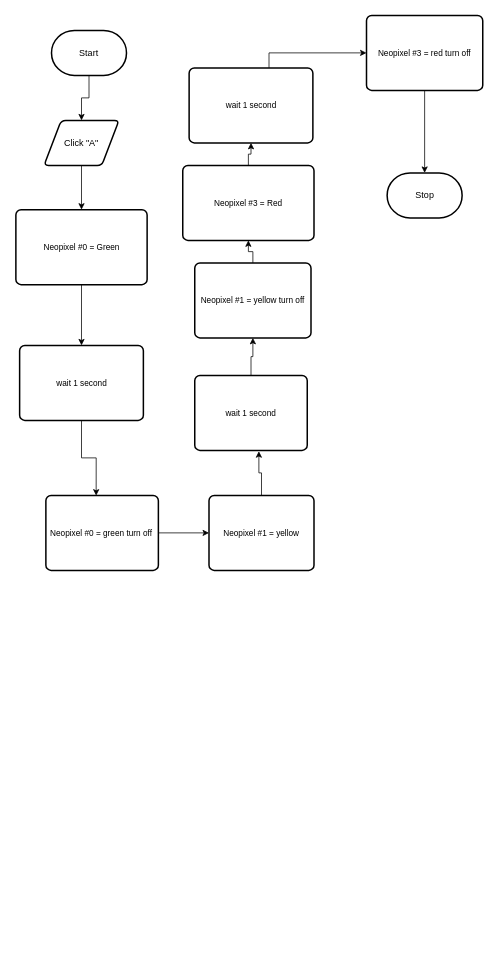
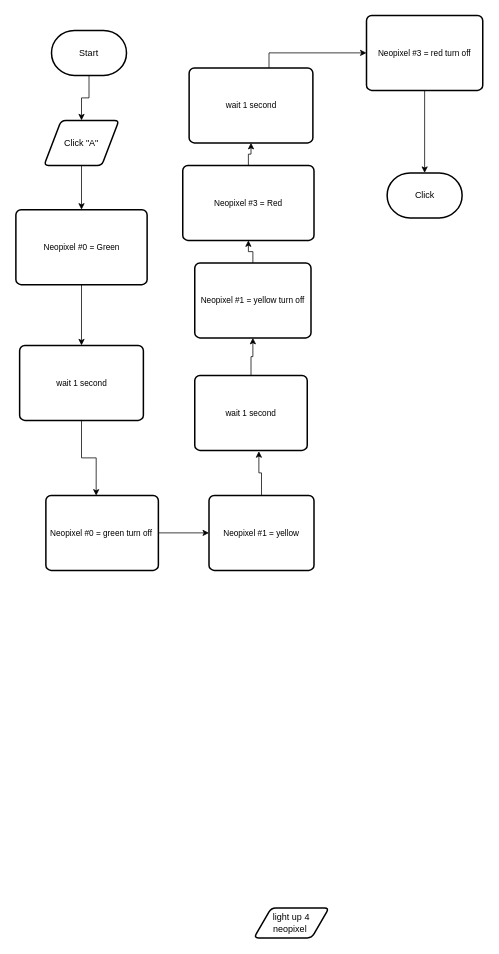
- <mxCell id="5" value="Stop" style="strokeWidth=2;html=1;shape=mxgraph.flowchart.terminator;whiteSpace=wrap;" vertex="1" parent="1"><mxGeometry x="515.5" y="230" width="100" height="60" as="geometry" /></mxCell>
+ <mxCell id="5" value="Click" style="strokeWidth=2;html=1;shape=mxgraph.flowchart.terminator;whiteSpace=wrap;" vertex="1" parent="1"><mxGeometry x="515.5" y="230" width="100" height="60" as="geometry" /></mxCell>
+ <mxCell id="2" value="light up 4 neopixel&amp;nbsp;" style="shape=parallelogram;html=1;strokeWidth=2;perimeter=parallelogramPerimeter;whiteSpace=wrap;rounded=1;arcSize=12;size=0.23;" vertex="1" parent="1"><mxGeometry x="338" y="1210" width="100" height="40" as="geometry" /></mxCell>
